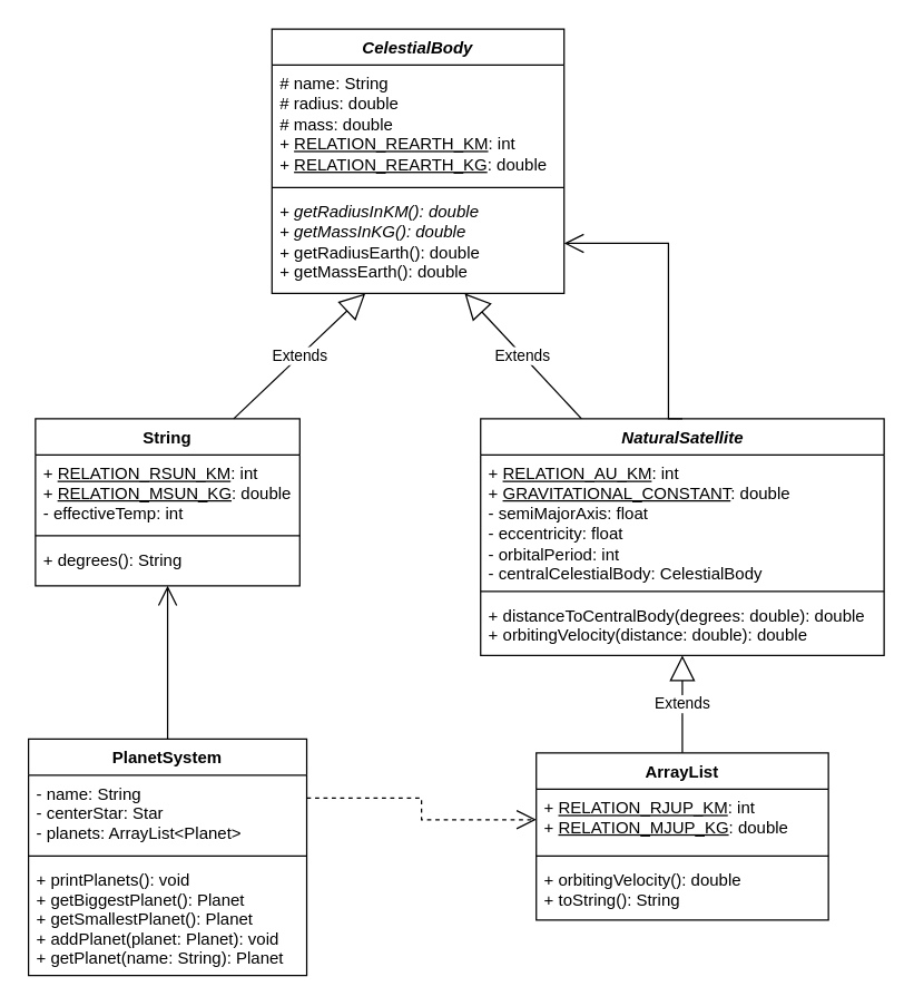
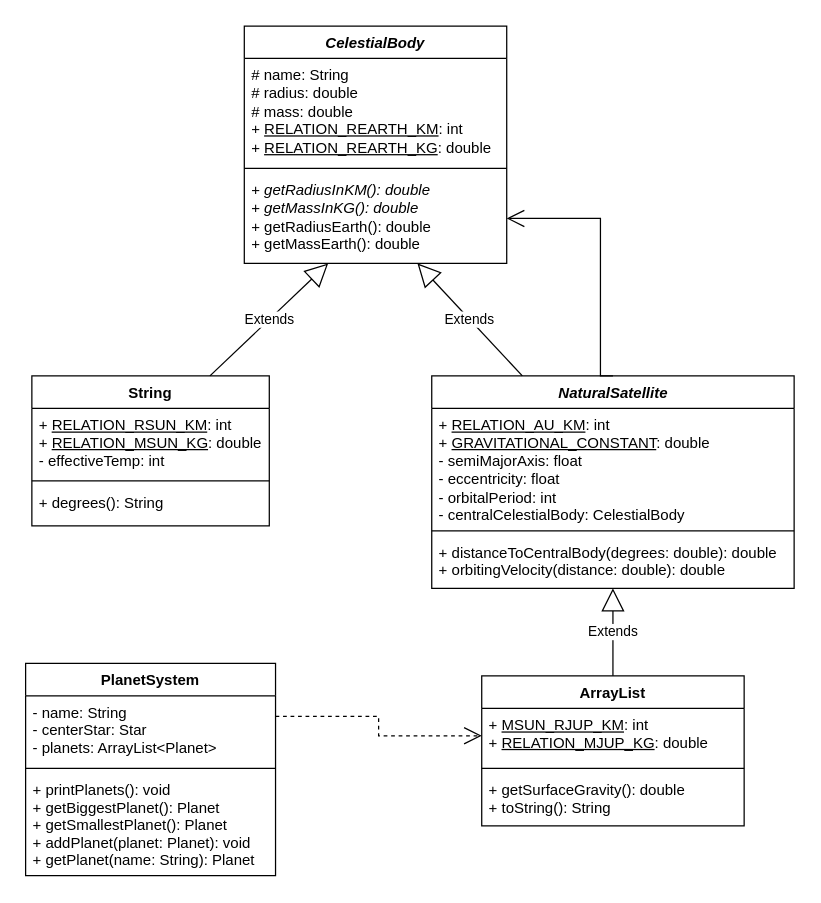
- <mxCell id="27" value="" style="endArrow=open;endFill=1;endSize=12;html=1;rounded=0;strokeWidth=1;exitX=0.5;exitY=0;exitDx=0;exitDy=0;" parent="1" source="14" target="5" edge="1"><mxGeometry width="160" relative="1" as="geometry"><mxPoint x="135" y="400" as="sourcePoint" /><mxPoint x="120" y="360" as="targetPoint" /></mxGeometry></mxCell>
- <mxCell id="7" value="+ &lt;u&gt;RELATION_RJUP_KM&lt;/u&gt;: int&lt;br&gt;&lt;div&gt;+ &lt;u&gt;RELATION_MJUP_KG&lt;/u&gt;: double&lt;/div&gt;" style="text;strokeColor=none;fillColor=none;align=left;verticalAlign=top;spacingLeft=4;spacingRight=4;overflow=hidden;rotatable=0;points=[[0,0.5],[1,0.5]];portConstraint=eastwest;html=1;" parent="6" vertex="1"><mxGeometry y="26" width="210" height="44" as="geometry" /></mxCell>
+ <mxCell id="7" value="+ &lt;u&gt;MSUN_RJUP_KM&lt;/u&gt;: int&lt;br&gt;&lt;div&gt;+ &lt;u&gt;RELATION_MJUP_KG&lt;/u&gt;: double&lt;/div&gt;" style="text;strokeColor=none;fillColor=none;align=left;verticalAlign=top;spacingLeft=4;spacingRight=4;overflow=hidden;rotatable=0;points=[[0,0.5],[1,0.5]];portConstraint=eastwest;html=1;" parent="6" vertex="1"><mxGeometry y="26" width="210" height="44" as="geometry" /></mxCell>
- <mxCell id="9" value="+ orbitingVelocity(): double&#10;+ toString(): String" style="text;strokeColor=none;fillColor=none;align=left;verticalAlign=top;spacingLeft=4;spacingRight=4;overflow=hidden;rotatable=0;points=[[0,0.5],[1,0.5]];portConstraint=eastwest;" parent="6" vertex="1"><mxGeometry y="78" width="210" height="42" as="geometry" /></mxCell>
+ <mxCell id="9" value="+ getSurfaceGravity(): double&#10;+ toString(): String" style="text;strokeColor=none;fillColor=none;align=left;verticalAlign=top;spacingLeft=4;spacingRight=4;overflow=hidden;rotatable=0;points=[[0,0.5],[1,0.5]];portConstraint=eastwest;" parent="6" vertex="1"><mxGeometry y="78" width="210" height="42" as="geometry" /></mxCell>
